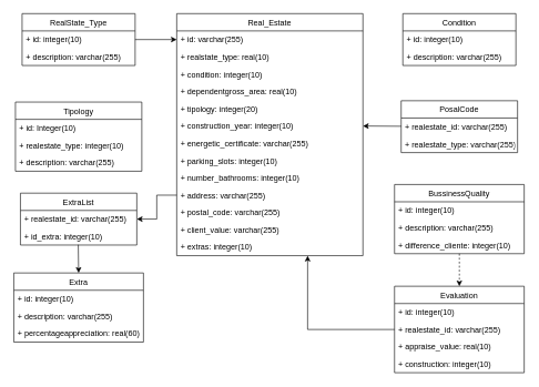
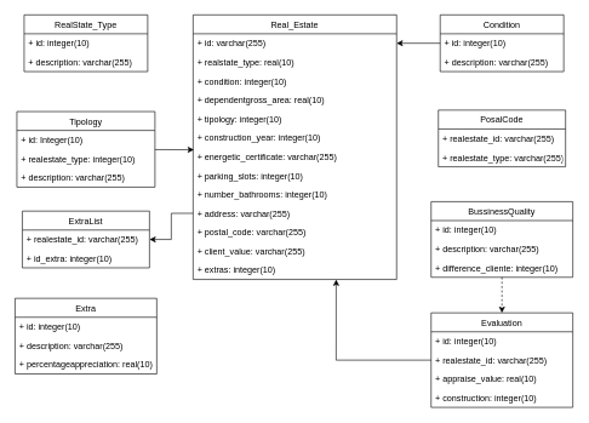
- <mxCell id="2" style="rounded=0;orthogonalLoop=1;jettySize=auto;html=1;entryX=0;entryY=0.5;entryDx=0;entryDy=0;" edge="1" parent="1" source="3" target="20"><mxGeometry relative="1" as="geometry" /></mxCell>
+ <mxCell id="48" style="edgeStyle=orthogonalEdgeStyle;rounded=0;orthogonalLoop=1;jettySize=auto;html=1;entryX=1;entryY=0.5;entryDx=0;entryDy=0;" edge="1" parent="1" source="49" target="20"><mxGeometry relative="1" as="geometry" /></mxCell>
- <mxCell id="24" value="+ tipology: integer(20)" style="text;strokeColor=none;fillColor=none;align=left;verticalAlign=top;spacingLeft=4;spacingRight=4;overflow=hidden;rotatable=0;points=[[0,0.5],[1,0.5]];portConstraint=eastwest;" vertex="1" parent="19"><mxGeometry y="130" width="280" height="26" as="geometry" /></mxCell>
+ <mxCell id="24" value="+ tipology: integer(10)" style="text;strokeColor=none;fillColor=none;align=left;verticalAlign=top;spacingLeft=4;spacingRight=4;overflow=hidden;rotatable=0;points=[[0,0.5],[1,0.5]];portConstraint=eastwest;" vertex="1" parent="19"><mxGeometry y="130" width="280" height="26" as="geometry" /></mxCell>
- <mxCell id="44" style="edgeStyle=none;rounded=0;orthogonalLoop=1;jettySize=auto;html=1;entryX=1;entryY=0.5;entryDx=0;entryDy=0;" edge="1" parent="1" source="45" target="25"><mxGeometry relative="1" as="geometry" /></mxCell>
+ <mxCell id="6" style="edgeStyle=none;rounded=0;orthogonalLoop=1;jettySize=auto;html=1;entryX=0.004;entryY=0.137;entryDx=0;entryDy=0;entryPerimeter=0;" edge="1" parent="1" source="7" target="26"><mxGeometry relative="1" as="geometry" /></mxCell>
- <mxCell id="52" style="edgeStyle=none;rounded=0;orthogonalLoop=1;jettySize=auto;html=1;entryX=0.5;entryY=0;entryDx=0;entryDy=0;exitX=0.497;exitY=0.984;exitDx=0;exitDy=0;exitPerimeter=0;" edge="1" parent="1" source="14" target="15"><mxGeometry relative="1" as="geometry" /></mxCell>
- <mxCell id="18" value="+ percentageappreciation: real(60)" style="text;strokeColor=none;fillColor=none;align=left;verticalAlign=top;spacingLeft=4;spacingRight=4;overflow=hidden;rotatable=0;points=[[0,0.5],[1,0.5]];portConstraint=eastwest;" vertex="1" parent="15"><mxGeometry y="78" width="195" height="26" as="geometry" /></mxCell>
+ <mxCell id="18" value="+ percentageappreciation: real(10)" style="text;strokeColor=none;fillColor=none;align=left;verticalAlign=top;spacingLeft=4;spacingRight=4;overflow=hidden;rotatable=0;points=[[0,0.5],[1,0.5]];portConstraint=eastwest;" vertex="1" parent="15"><mxGeometry y="78" width="195" height="26" as="geometry" /></mxCell>
